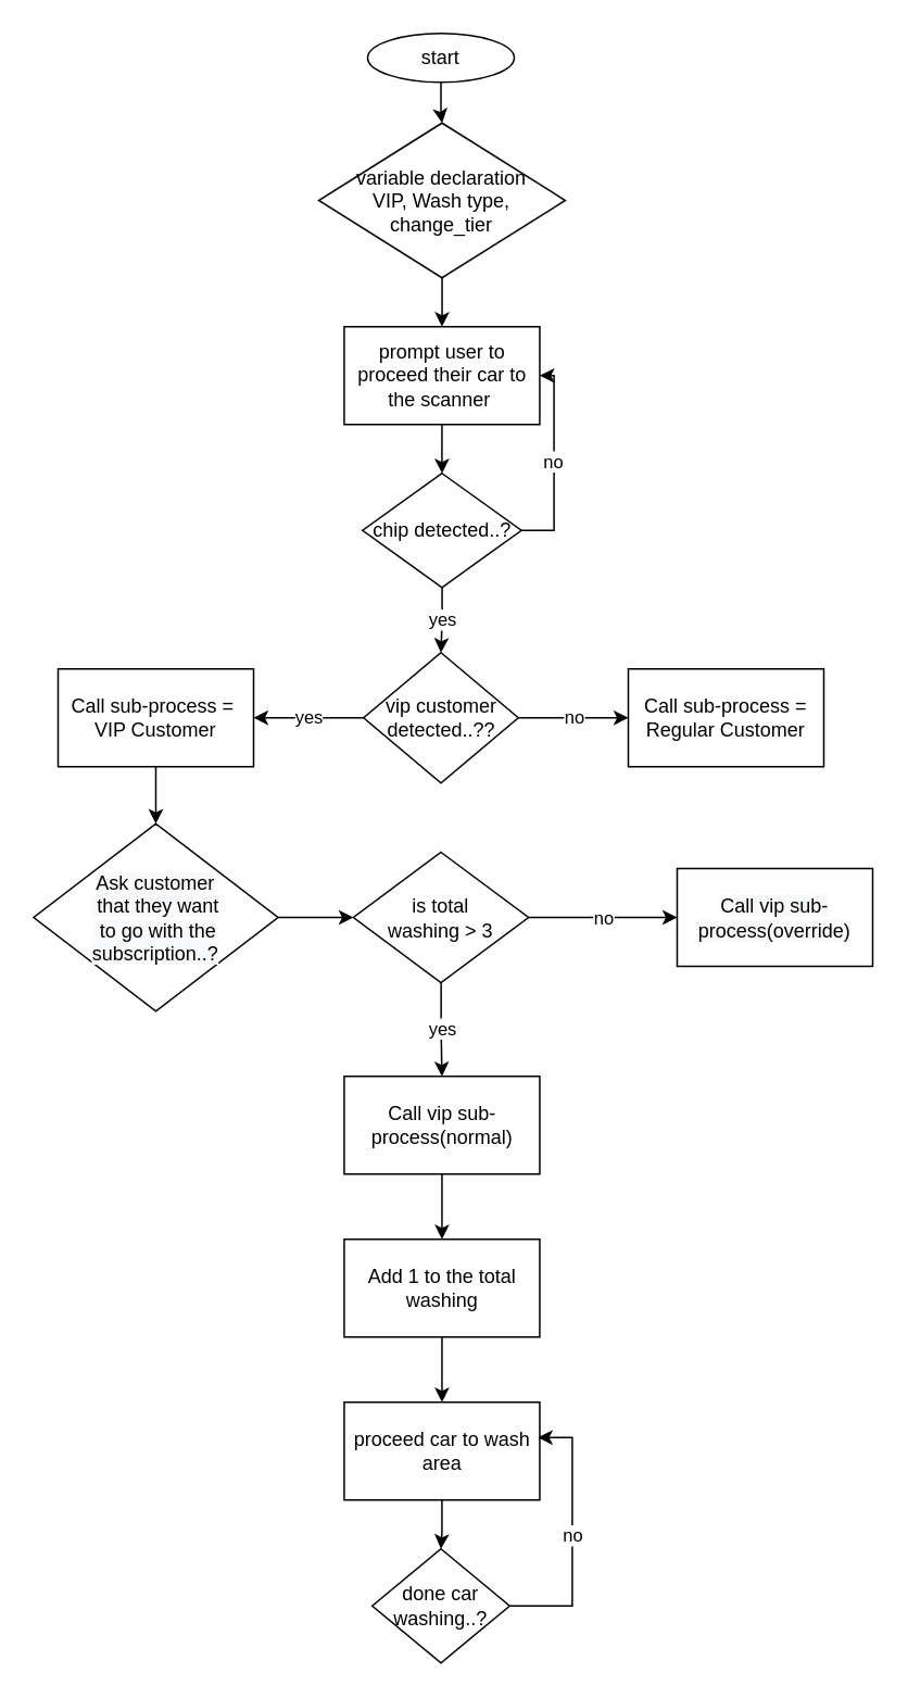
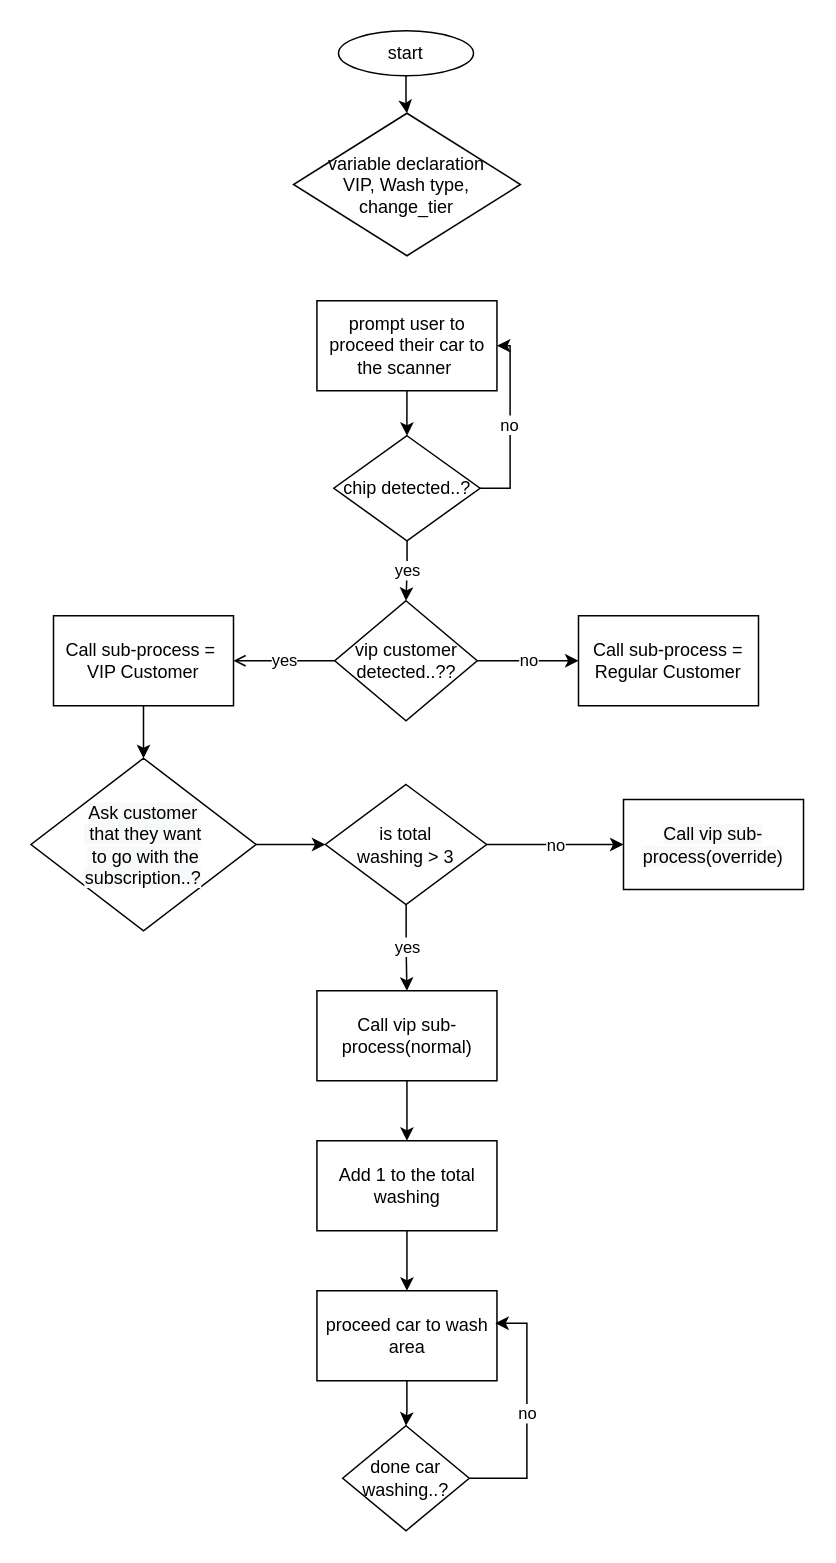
- <mxCell id="4" value="" style="edgeStyle=orthogonalEdgeStyle;rounded=0;orthogonalLoop=1;jettySize=auto;html=1;" edge="1" parent="1" source="5" target="7"><mxGeometry relative="1" as="geometry" /></mxCell>
- <mxCell id="11" value="yes" style="edgeStyle=orthogonalEdgeStyle;rounded=0;orthogonalLoop=1;jettySize=auto;html=1;" edge="1" parent="1" source="13" target="15"><mxGeometry relative="1" as="geometry" /></mxCell>
+ <mxCell id="11" value="yes" style="edgeStyle=orthogonalEdgeStyle;rounded=0;orthogonalLoop=1;jettySize=auto;html=1;endArrow=open;" edge="1" parent="1" source="13" target="15"><mxGeometry relative="1" as="geometry" /></mxCell>
